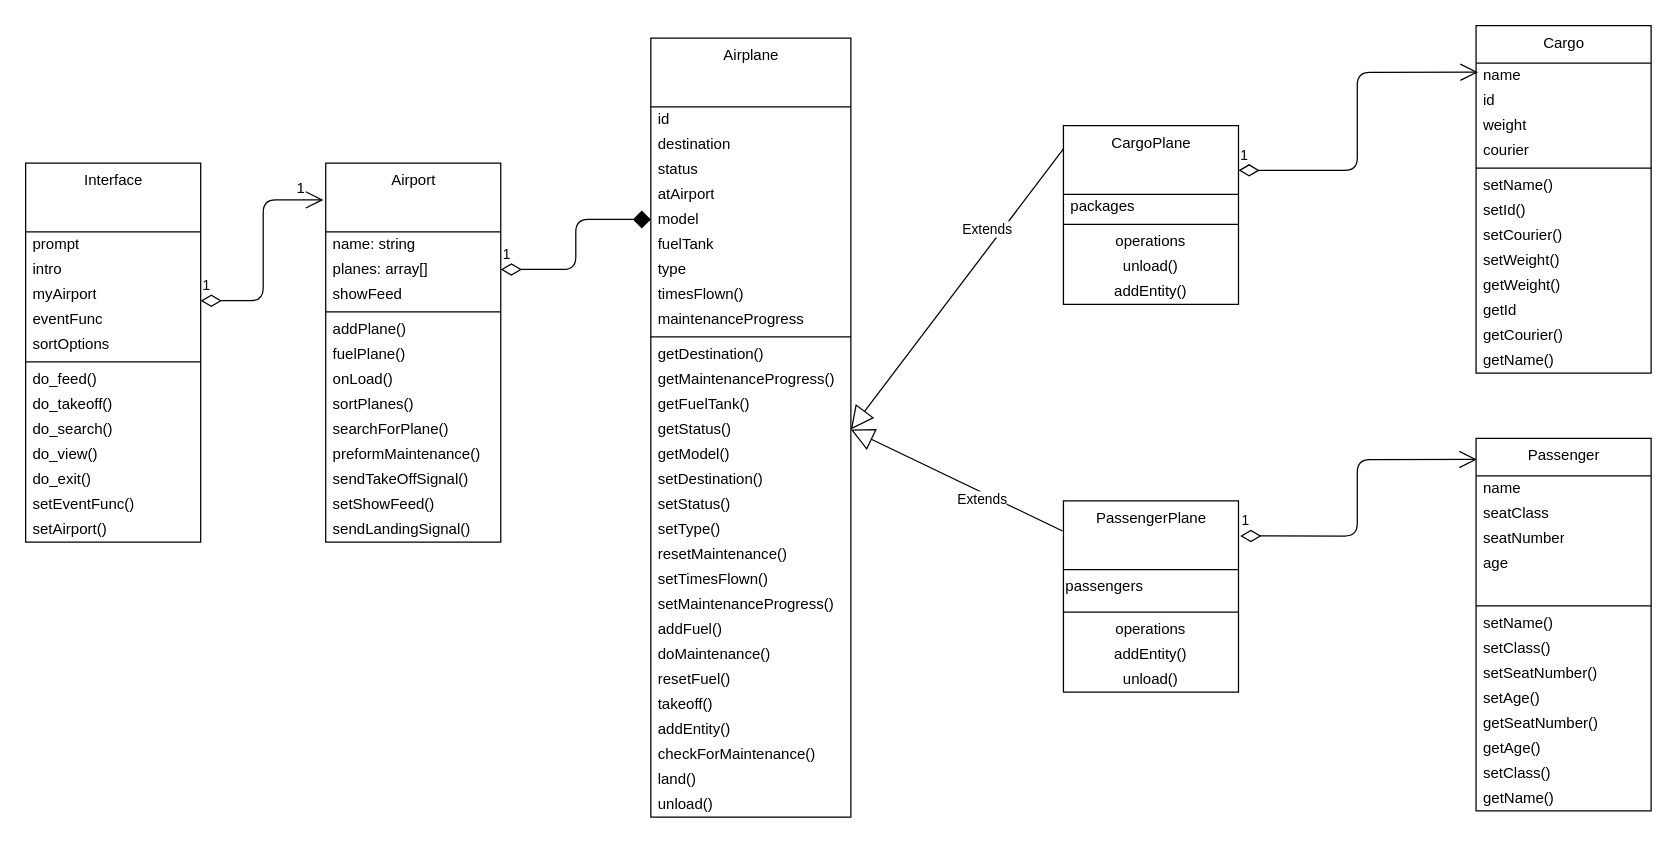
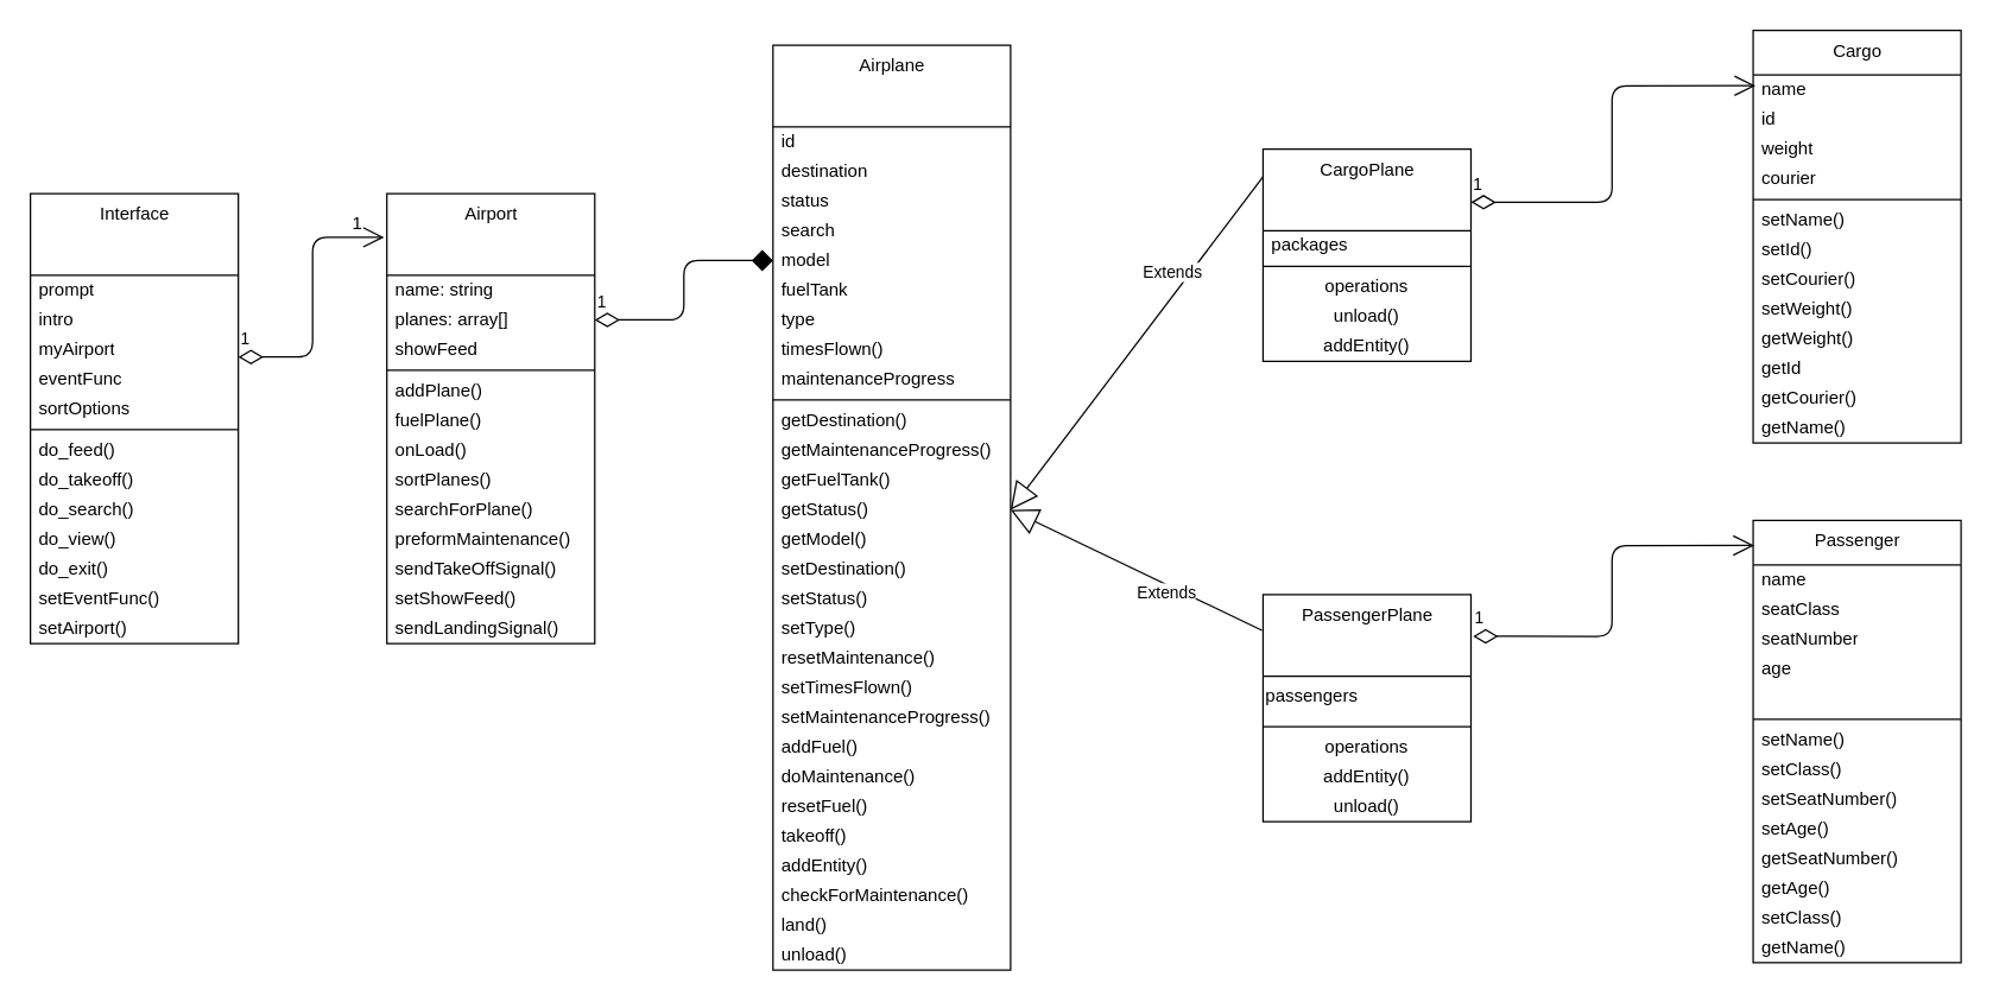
- <mxCell id="6" value="atAirport" style="text;html=1;strokeColor=none;fillColor=none;align=left;verticalAlign=middle;spacingLeft=4;spacingRight=4;overflow=hidden;rotatable=0;points=[[0,0.5],[1,0.5]];portConstraint=eastwest;fontColor=#000000;" parent="2" vertex="1"><mxGeometry y="115" width="160" height="20" as="geometry" /></mxCell>
+ <mxCell id="6" value="search" style="text;html=1;strokeColor=none;fillColor=none;align=left;verticalAlign=middle;spacingLeft=4;spacingRight=4;overflow=hidden;rotatable=0;points=[[0,0.5],[1,0.5]];portConstraint=eastwest;fontColor=#000000;" parent="2" vertex="1"><mxGeometry y="115" width="160" height="20" as="geometry" /></mxCell>
